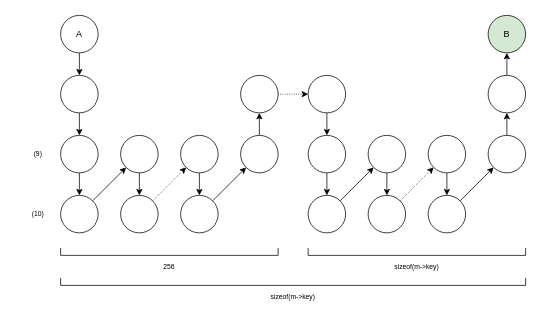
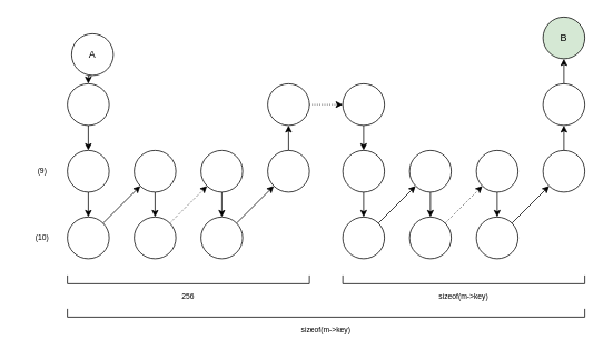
- <mxCell id="3" value="A" style="ellipse;whiteSpace=wrap;html=1;aspect=fixed;" vertex="1" parent="1"><mxGeometry x="80" y="20" width="50" height="50" as="geometry" /></mxCell>
+ <mxCell id="3" value="A" style="ellipse;whiteSpace=wrap;html=1;aspect=fixed;" vertex="1" parent="1"><mxGeometry x="85" y="40" width="50" height="50" as="geometry" /></mxCell>
